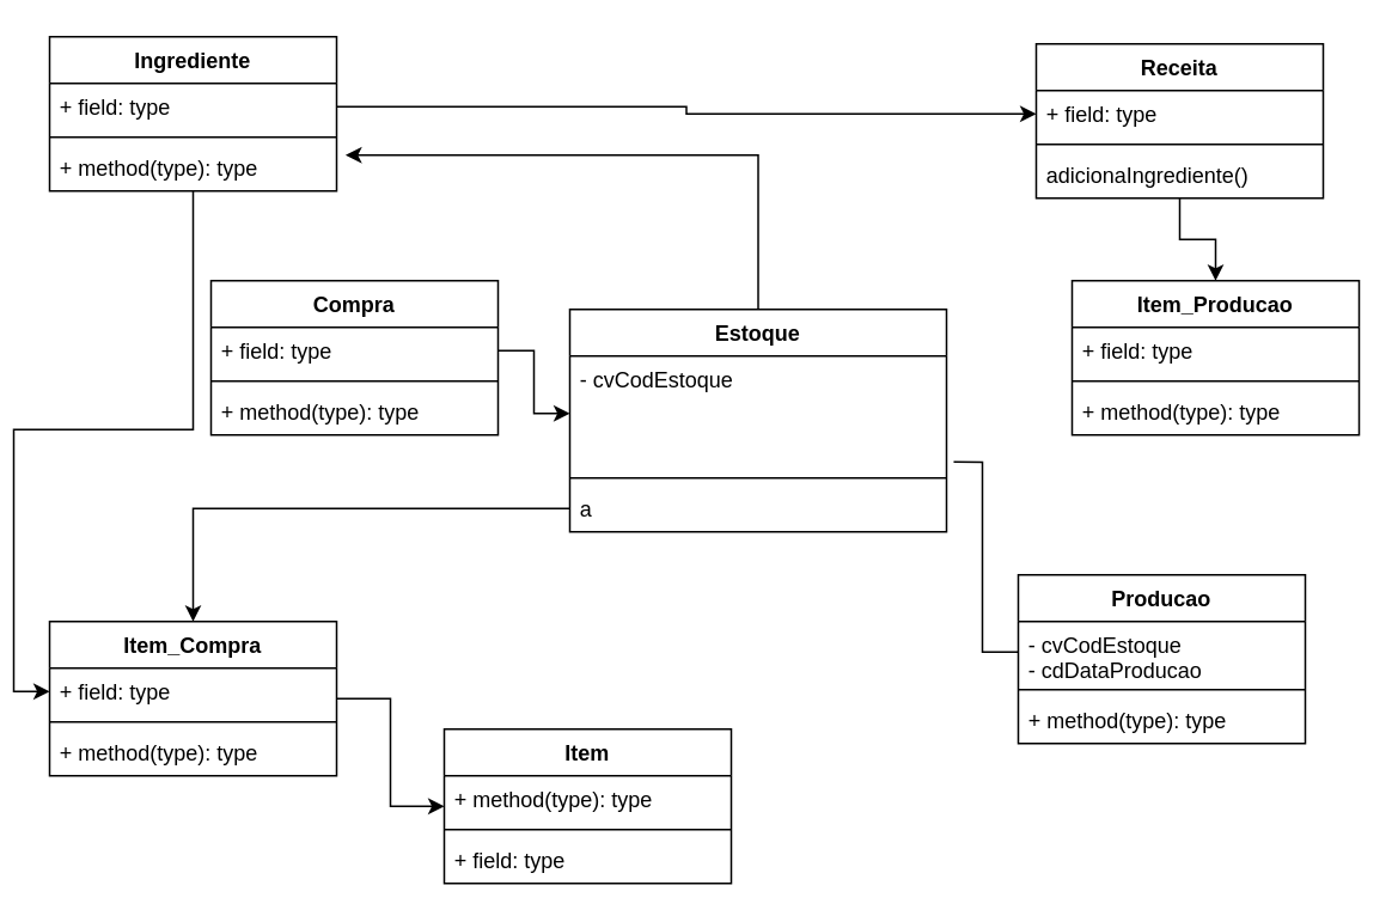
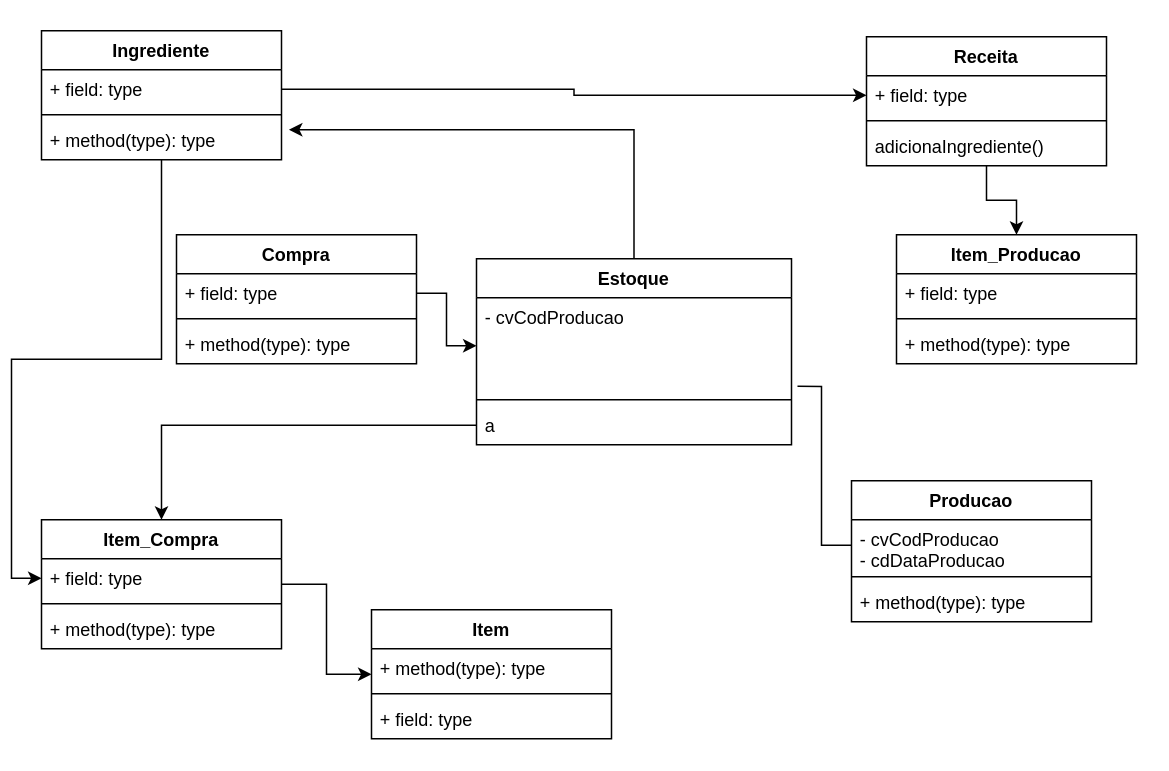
- <mxCell id="13" value="- cvCodEstoque&#10;&#10;" style="text;strokeColor=none;fillColor=none;align=left;verticalAlign=top;spacingLeft=4;spacingRight=4;overflow=hidden;rotatable=0;points=[[0,0.5],[1,0.5]];portConstraint=eastwest;" vertex="1" parent="12"><mxGeometry y="26" width="210" height="64" as="geometry" /></mxCell>
+ <mxCell id="13" value="- cvCodProducao&#10;&#10;" style="text;strokeColor=none;fillColor=none;align=left;verticalAlign=top;spacingLeft=4;spacingRight=4;overflow=hidden;rotatable=0;points=[[0,0.5],[1,0.5]];portConstraint=eastwest;" vertex="1" parent="12"><mxGeometry y="26" width="210" height="64" as="geometry" /></mxCell>
- <mxCell id="8" value="- cvCodEstoque&#10;- cdDataProducao&#10;" style="text;strokeColor=none;fillColor=none;align=left;verticalAlign=top;spacingLeft=4;spacingRight=4;overflow=hidden;rotatable=0;points=[[0,0.5],[1,0.5]];portConstraint=eastwest;" vertex="1" parent="7"><mxGeometry y="26" width="160" height="34" as="geometry" /></mxCell>
+ <mxCell id="8" value="- cvCodProducao&#10;- cdDataProducao&#10;" style="text;strokeColor=none;fillColor=none;align=left;verticalAlign=top;spacingLeft=4;spacingRight=4;overflow=hidden;rotatable=0;points=[[0,0.5],[1,0.5]];portConstraint=eastwest;" vertex="1" parent="7"><mxGeometry y="26" width="160" height="34" as="geometry" /></mxCell>
